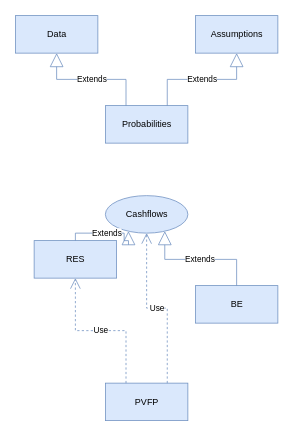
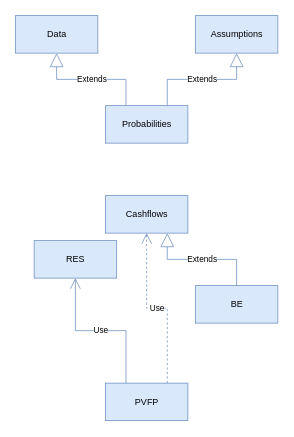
- <mxCell id="5" value="Cashflows" style="ellipse;html=1;fillColor=#dae8fc;strokeColor=#6c8ebf;" vertex="1" parent="1"><mxGeometry x="140" y="260" width="110" height="50" as="geometry" /></mxCell>
+ <mxCell id="5" value="Cashflows" style="html=1;fillColor=#dae8fc;strokeColor=#6c8ebf;" vertex="1" parent="1"><mxGeometry x="140" y="260" width="110" height="50" as="geometry" /></mxCell>
- <mxCell id="11" value="Extends" style="endArrow=block;endSize=16;endFill=0;html=1;rounded=0;exitX=0.5;exitY=0;exitDx=0;exitDy=0;entryX=0.25;entryY=1;entryDx=0;entryDy=0;edgeStyle=orthogonalEdgeStyle;fillColor=#dae8fc;strokeColor=#6c8ebf;" edge="1" parent="1" source="3" target="5"><mxGeometry width="160" relative="1" as="geometry"><mxPoint x="205" y="150" as="sourcePoint" /><mxPoint x="325" y="100" as="targetPoint" /></mxGeometry></mxCell>
- <mxCell id="14" value="Use" style="endArrow=open;endSize=12;dashed=1;html=1;rounded=0;exitX=0.25;exitY=0;exitDx=0;exitDy=0;entryX=0.5;entryY=1;entryDx=0;entryDy=0;edgeStyle=orthogonalEdgeStyle;fillColor=#dae8fc;strokeColor=#6c8ebf;" edge="1" parent="1" source="4" target="3"><mxGeometry width="160" relative="1" as="geometry"><mxPoint x="205" y="540" as="sourcePoint" /><mxPoint x="295" y="440" as="targetPoint" /></mxGeometry></mxCell>
+ <mxCell id="14" value="Use" style="endArrow=open;endSize=12;dashed=0;html=1;rounded=0;exitX=0.25;exitY=0;exitDx=0;exitDy=0;entryX=0.5;entryY=1;entryDx=0;entryDy=0;edgeStyle=orthogonalEdgeStyle;fillColor=#dae8fc;strokeColor=#6c8ebf;" edge="1" parent="1" source="4" target="3"><mxGeometry width="160" relative="1" as="geometry"><mxPoint x="205" y="540" as="sourcePoint" /><mxPoint x="295" y="440" as="targetPoint" /></mxGeometry></mxCell>
